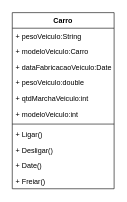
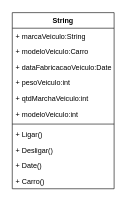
- <mxCell id="2" value="Carro" style="swimlane;fontStyle=1;align=center;verticalAlign=top;childLayout=stackLayout;horizontal=1;startSize=26;horizontalStack=0;resizeParent=1;resizeParentMax=0;resizeLast=0;collapsible=1;marginBottom=0;" vertex="1" parent="1"><mxGeometry x="20" y="20" width="170" height="294" as="geometry" /></mxCell>
+ <mxCell id="2" value="String" style="swimlane;fontStyle=1;align=center;verticalAlign=top;childLayout=stackLayout;horizontal=1;startSize=26;horizontalStack=0;resizeParent=1;resizeParentMax=0;resizeLast=0;collapsible=1;marginBottom=0;" vertex="1" parent="1"><mxGeometry x="20" y="20" width="170" height="294" as="geometry" /></mxCell>
- <mxCell id="3" value="+ pesoVeiculo:String" style="text;strokeColor=none;fillColor=none;align=left;verticalAlign=top;spacingLeft=4;spacingRight=4;overflow=hidden;rotatable=0;points=[[0,0.5],[1,0.5]];portConstraint=eastwest;" vertex="1" parent="2"><mxGeometry y="26" width="170" height="26" as="geometry" /></mxCell>
+ <mxCell id="3" value="+ marcaVeiculo:String" style="text;strokeColor=none;fillColor=none;align=left;verticalAlign=top;spacingLeft=4;spacingRight=4;overflow=hidden;rotatable=0;points=[[0,0.5],[1,0.5]];portConstraint=eastwest;" vertex="1" parent="2"><mxGeometry y="26" width="170" height="26" as="geometry" /></mxCell>
- <mxCell id="6" value="+ pesoVeiculo:double" style="text;strokeColor=none;fillColor=none;align=left;verticalAlign=top;spacingLeft=4;spacingRight=4;overflow=hidden;rotatable=0;points=[[0,0.5],[1,0.5]];portConstraint=eastwest;" vertex="1" parent="2"><mxGeometry y="104" width="170" height="26" as="geometry" /></mxCell>
+ <mxCell id="6" value="+ pesoVeiculo:int" style="text;strokeColor=none;fillColor=none;align=left;verticalAlign=top;spacingLeft=4;spacingRight=4;overflow=hidden;rotatable=0;points=[[0,0.5],[1,0.5]];portConstraint=eastwest;" vertex="1" parent="2"><mxGeometry y="104" width="170" height="26" as="geometry" /></mxCell>
- <mxCell id="13" value="+ Freiar()" style="text;strokeColor=none;fillColor=none;align=left;verticalAlign=top;spacingLeft=4;spacingRight=4;overflow=hidden;rotatable=0;points=[[0,0.5],[1,0.5]];portConstraint=eastwest;" vertex="1" parent="2"><mxGeometry y="268" width="170" height="26" as="geometry" /></mxCell>
+ <mxCell id="13" value="+ Carro()" style="text;strokeColor=none;fillColor=none;align=left;verticalAlign=top;spacingLeft=4;spacingRight=4;overflow=hidden;rotatable=0;points=[[0,0.5],[1,0.5]];portConstraint=eastwest;" vertex="1" parent="2"><mxGeometry y="268" width="170" height="26" as="geometry" /></mxCell>
